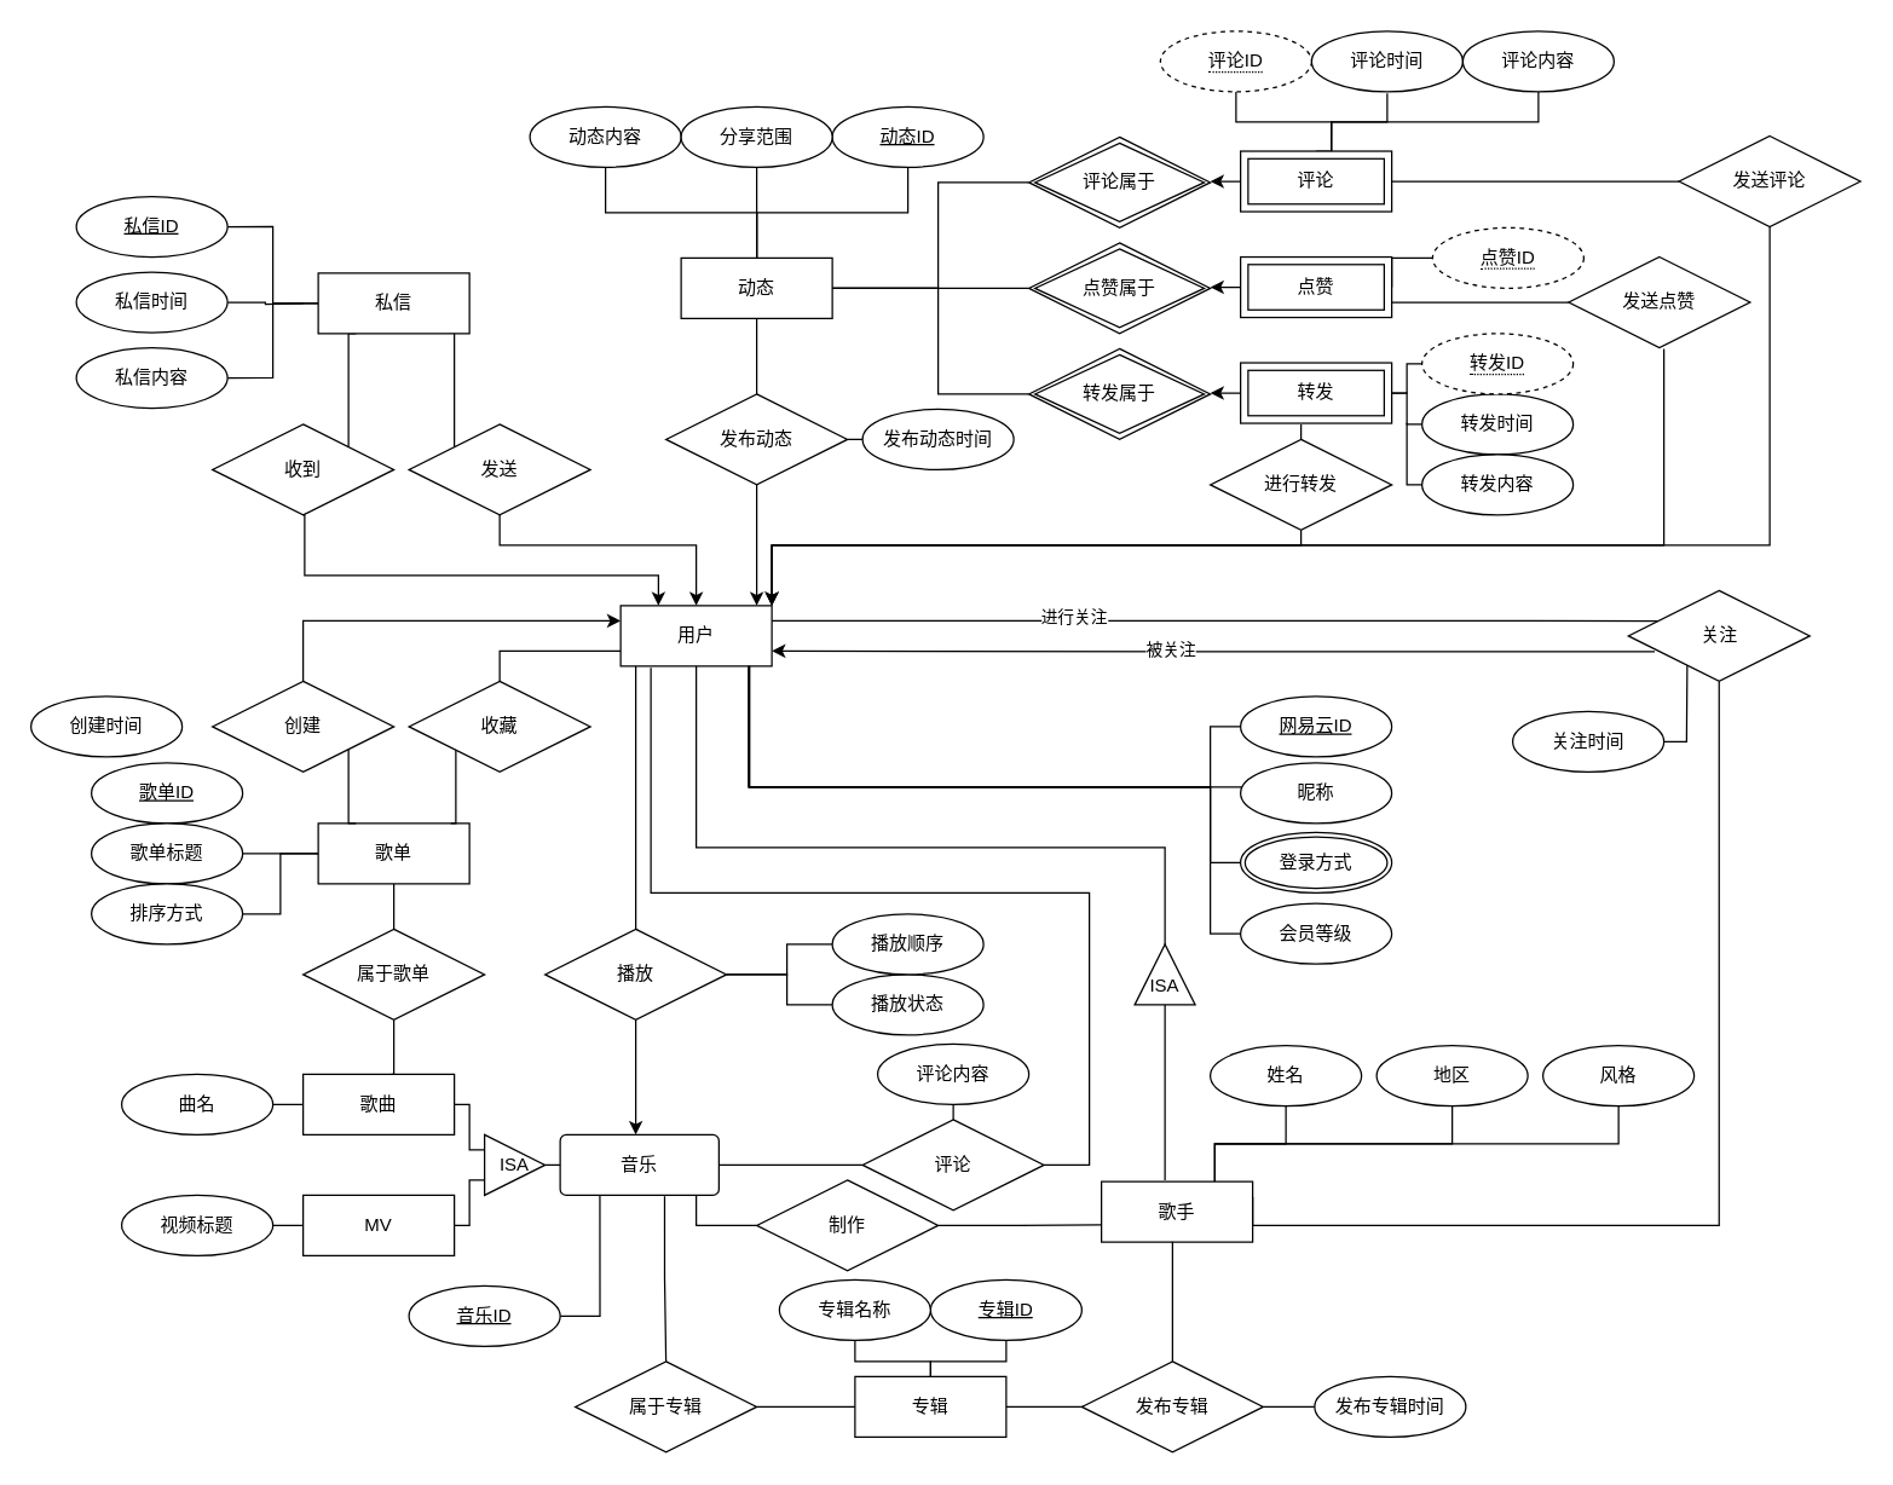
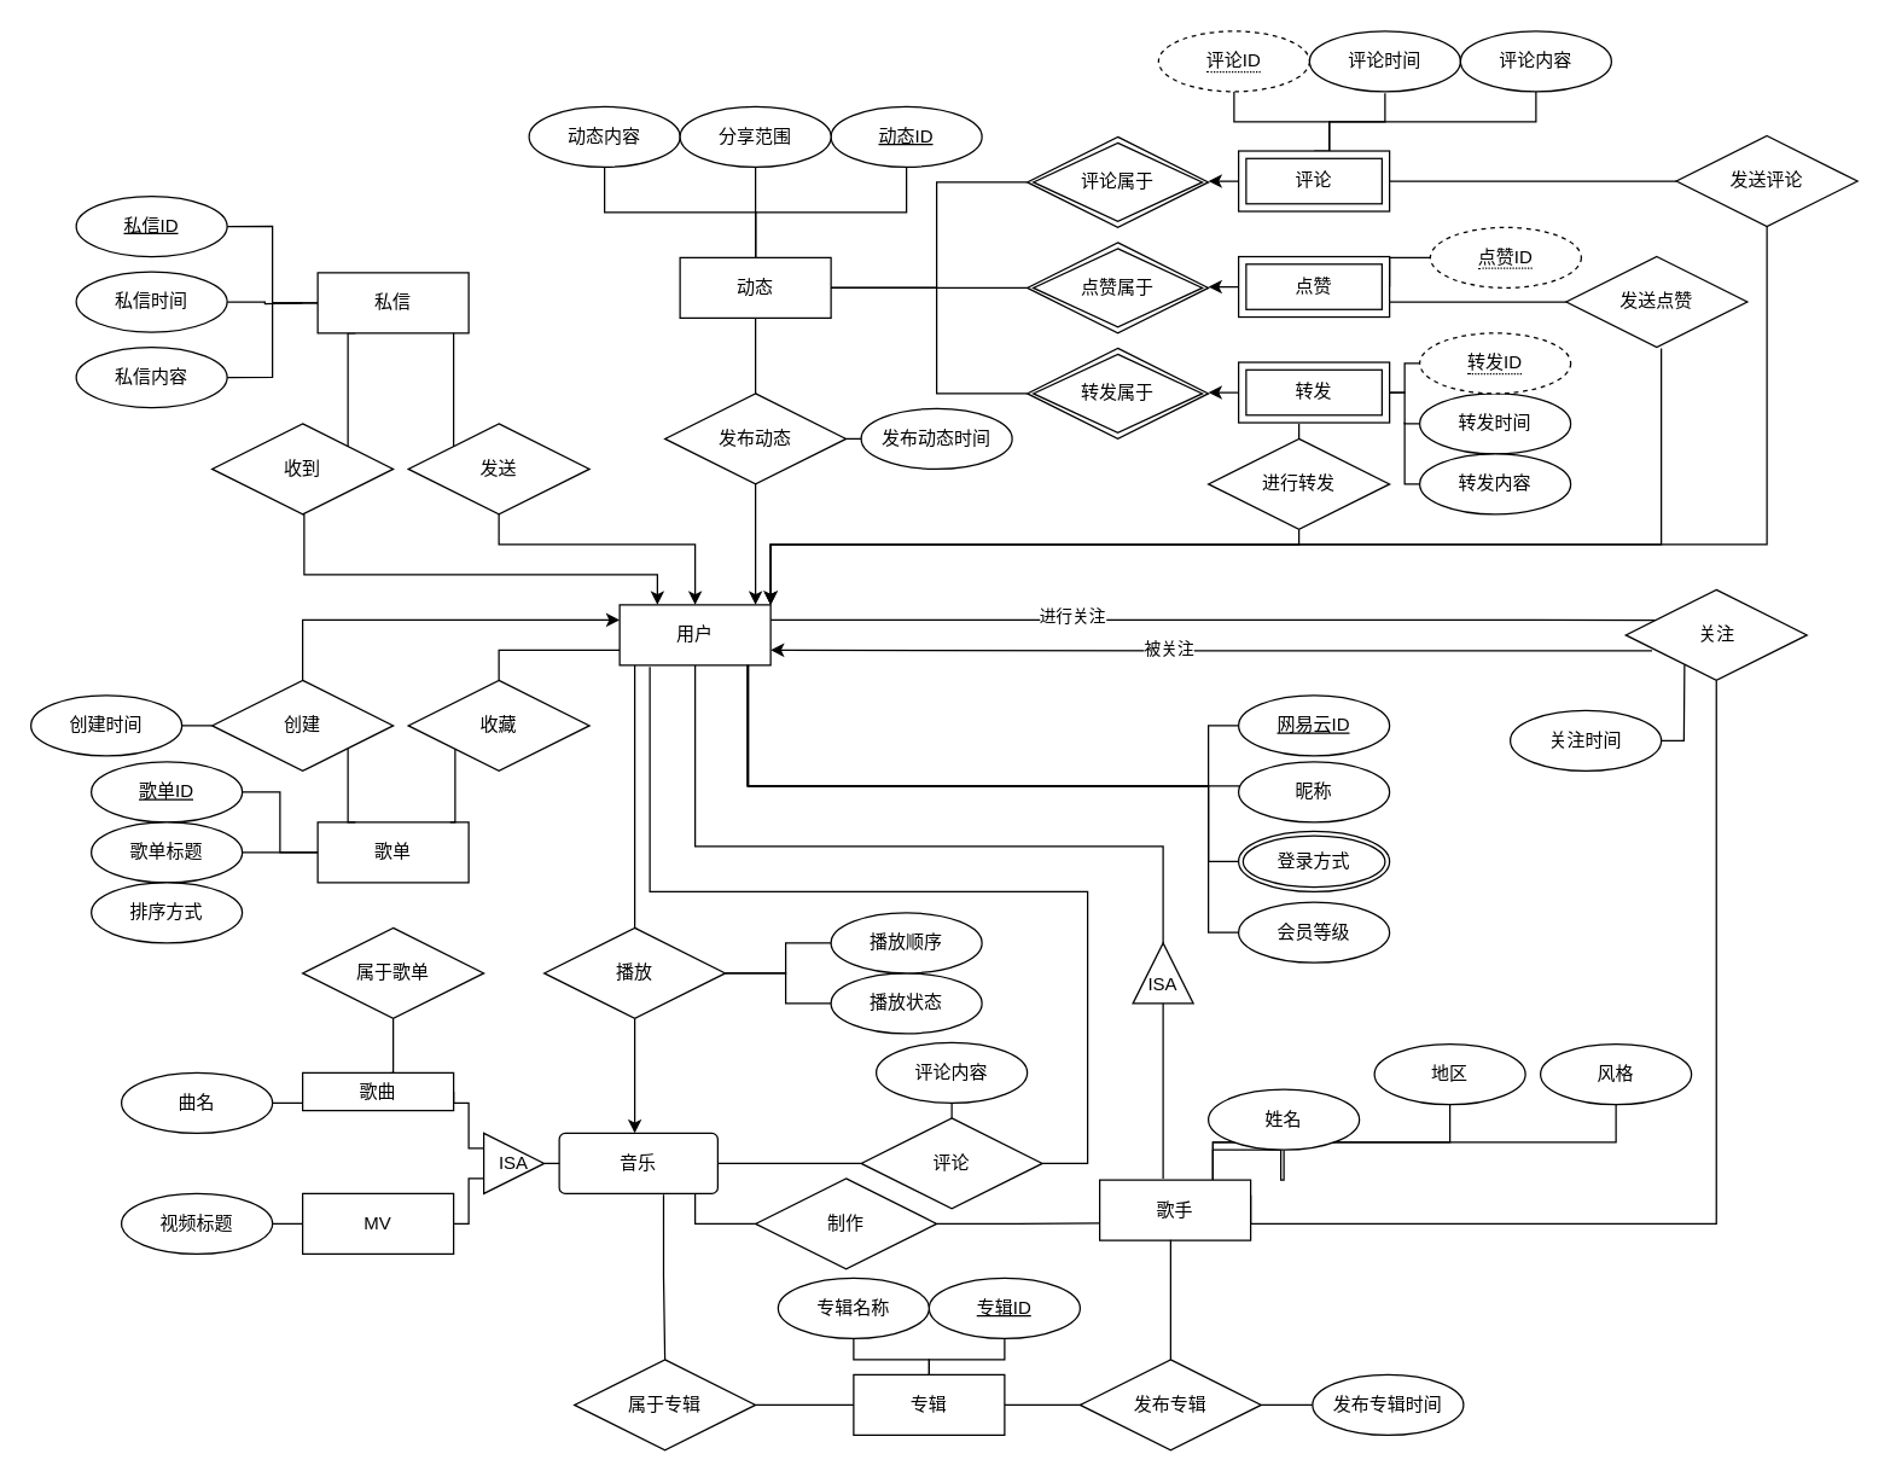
+ <mxCell id="43" style="edgeStyle=orthogonalEdgeStyle;rounded=0;orthogonalLoop=1;jettySize=auto;html=1;exitX=0;exitY=0.5;exitDx=0;exitDy=0;endArrow=none;endFill=0;entryX=1;entryY=0.5;entryDx=0;entryDy=0;" parent="1" source="45" target="101" edge="1"><mxGeometry relative="1" as="geometry"><mxPoint x="126" y="450" as="targetPoint" /><Array as="points"><mxPoint x="120" y="480" /><mxPoint x="120" y="480" /></Array></mxGeometry></mxCell>
- <mxCell id="38" style="edgeStyle=orthogonalEdgeStyle;rounded=0;orthogonalLoop=1;jettySize=auto;html=1;entryX=1;entryY=0.5;entryDx=0;entryDy=0;endArrow=none;endFill=0;" parent="1" source="39" target="104" edge="1"><mxGeometry relative="1" as="geometry" /></mxCell>
+ <mxCell id="38" style="edgeStyle=orthogonalEdgeStyle;rounded=0;orthogonalLoop=1;jettySize=auto;html=1;endArrow=none;endFill=0;" parent="1" source="39" target="102" edge="1"><mxGeometry relative="1" as="geometry" /></mxCell>
- <mxCell id="36" style="edgeStyle=orthogonalEdgeStyle;rounded=0;orthogonalLoop=1;jettySize=auto;html=1;exitX=0.5;exitY=1;exitDx=0;exitDy=0;entryX=0.5;entryY=0;entryDx=0;entryDy=0;endArrow=none;endFill=0;" parent="1" source="39" target="47" edge="1"><mxGeometry relative="1" as="geometry" /></mxCell>
- <mxCell id="106" value="姓名" style="ellipse;whiteSpace=wrap;html=1;align=center;" parent="1" vertex="1"><mxGeometry x="800" y="691" width="100" height="40" as="geometry" /></mxCell>
+ <mxCell id="106" value="姓名" style="ellipse;whiteSpace=wrap;html=1;align=center;" parent="1" vertex="1"><mxGeometry x="800" y="721" width="100" height="40" as="geometry" /></mxCell>
- <mxCell id="50" value="歌曲" style="whiteSpace=wrap;html=1;align=center;" parent="1" vertex="1"><mxGeometry x="200" y="710" width="100" height="40" as="geometry" /></mxCell>
+ <mxCell id="50" value="歌曲" style="whiteSpace=wrap;html=1;align=center;" parent="1" vertex="1"><mxGeometry x="200" y="710" width="100" height="25" as="geometry" /></mxCell>
- <mxCell id="139" style="edgeStyle=orthogonalEdgeStyle;rounded=0;orthogonalLoop=1;jettySize=auto;html=1;endArrow=none;endFill=0;exitX=1;exitY=0.5;exitDx=0;exitDy=0;entryX=0.25;entryY=1;entryDx=0;entryDy=0;" parent="1" source="140" target="135" edge="1"><mxGeometry relative="1" as="geometry"><Array as="points"><mxPoint x="396" y="870" /></Array><mxPoint x="495" y="710" as="sourcePoint" /><mxPoint x="380" y="790" as="targetPoint" /></mxGeometry></mxCell>
- <mxCell id="140" value="音乐ID" style="ellipse;whiteSpace=wrap;html=1;align=center;fontStyle=4;" parent="1" vertex="1"><mxGeometry x="270" y="850" width="100" height="40" as="geometry" /></mxCell>
